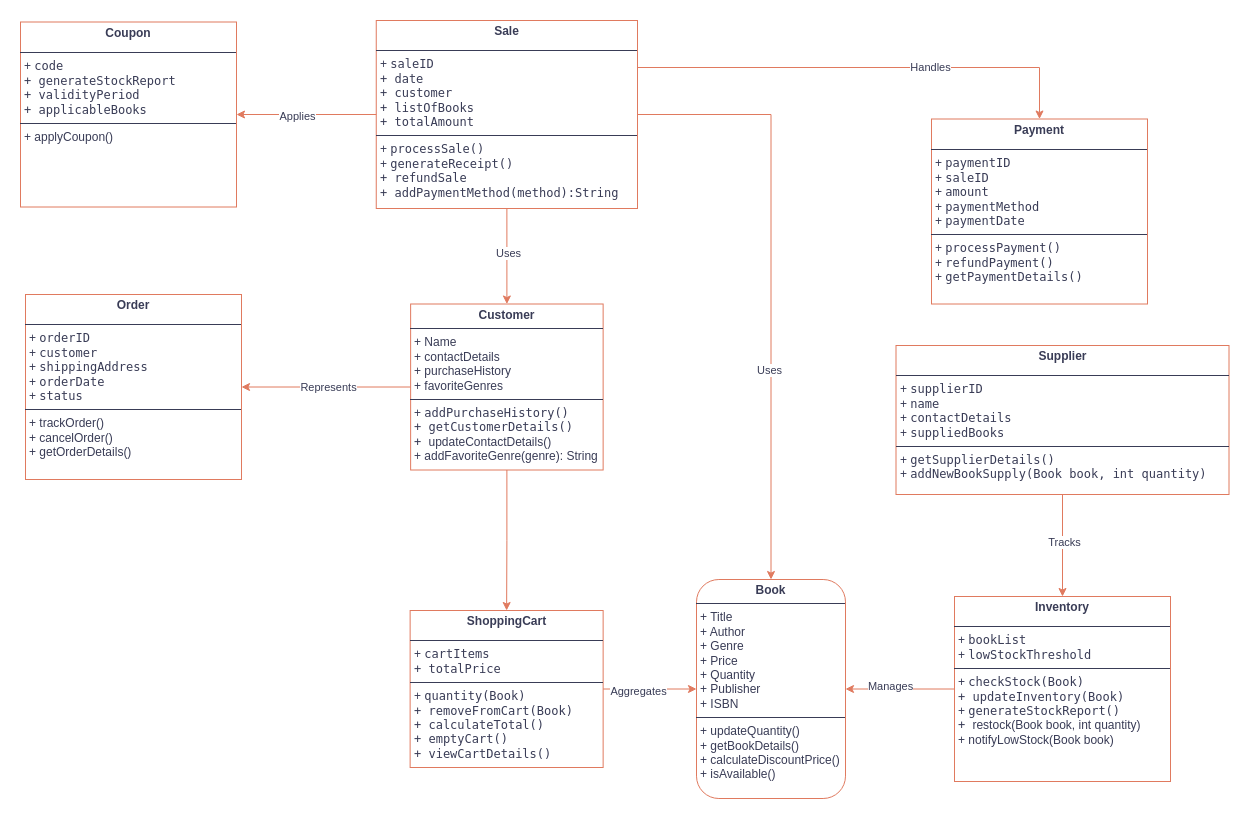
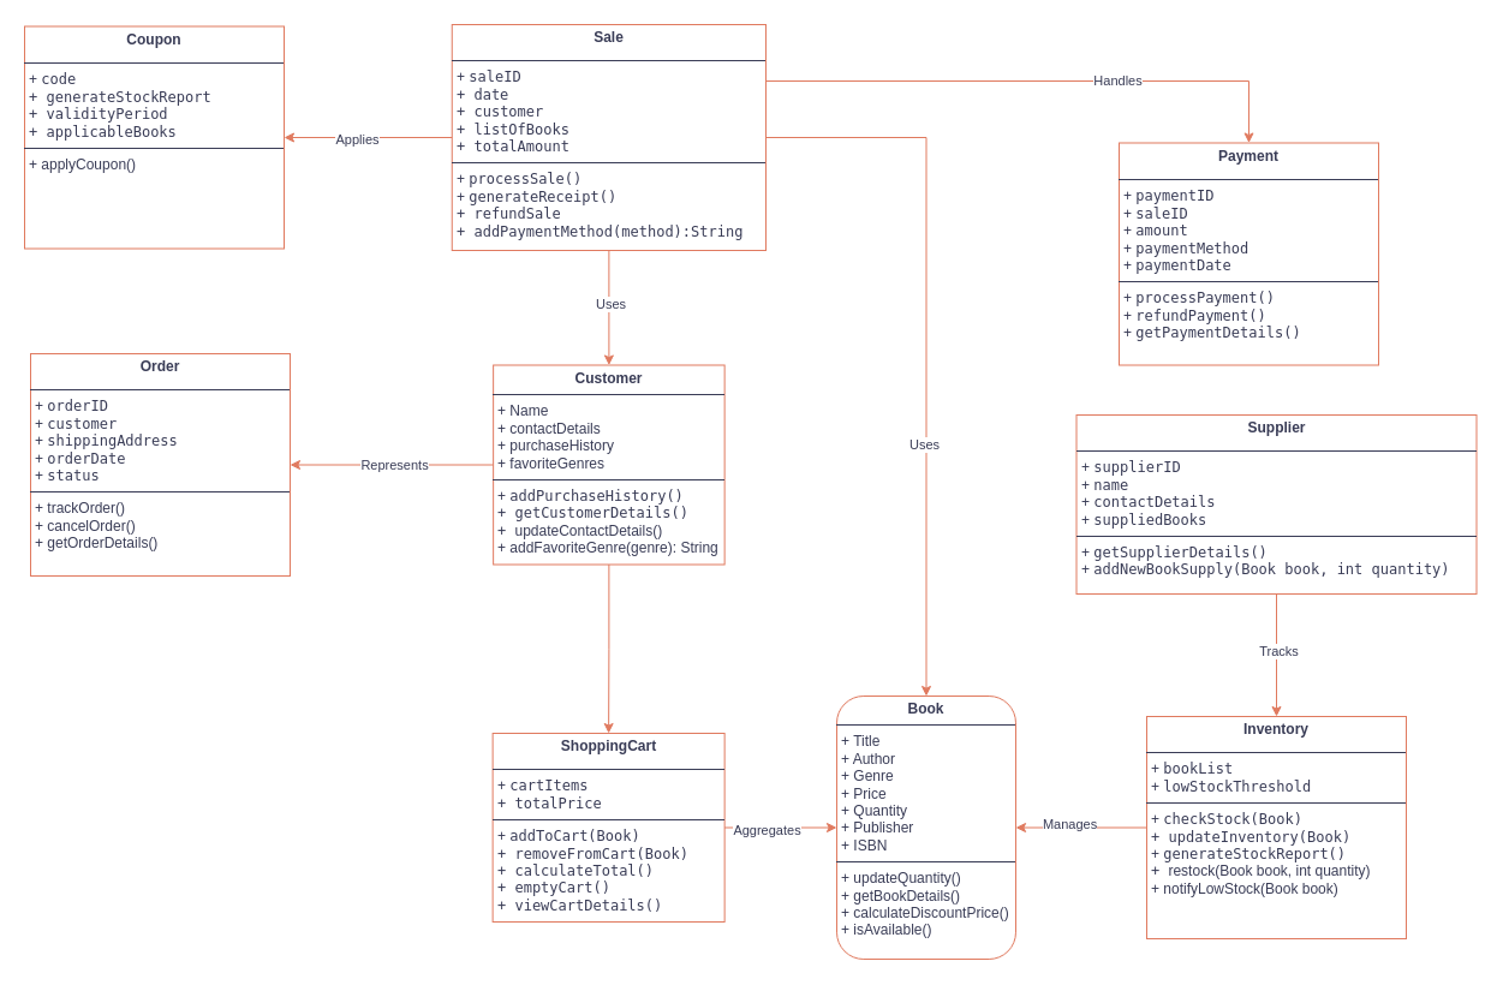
- <mxCell id="12" value="&lt;p style=&quot;margin:0px;margin-top:4px;text-align:center;&quot;&gt;&lt;strong style=&quot;background-color: initial; text-align: left;&quot;&gt;ShoppingCart&lt;/strong&gt;&lt;/p&gt;&lt;ul&gt;&lt;/ul&gt;&lt;hr size=&quot;1&quot; style=&quot;border-style:solid;&quot;&gt;&lt;p style=&quot;margin:0px;margin-left:4px;&quot;&gt;+&amp;nbsp;&lt;code&gt;cartItems&lt;font&gt;&amp;nbsp;&lt;/font&gt;&lt;/code&gt;&lt;/p&gt;&lt;p style=&quot;margin:0px;margin-left:4px;&quot;&gt;&lt;code&gt;&lt;font&gt;+&amp;nbsp;&lt;/font&gt;&lt;/code&gt;&lt;code&gt;totalPrice&lt;/code&gt;&lt;br&gt;&lt;/p&gt;&lt;hr size=&quot;1&quot; style=&quot;border-style:solid;&quot;&gt;&lt;p style=&quot;margin:0px;margin-left:4px;&quot;&gt;+&amp;nbsp;&lt;code style=&quot;background-color: initial;&quot;&gt;quantity(Book)&lt;/code&gt;&lt;/p&gt;&lt;p style=&quot;margin:0px;margin-left:4px;&quot;&gt;&lt;code style=&quot;background-color: initial;&quot;&gt;&lt;font&gt;+&amp;nbsp;&lt;/font&gt;removeFromCart(Book)&lt;/code&gt;&lt;/p&gt;&lt;p style=&quot;margin:0px;margin-left:4px;&quot;&gt;&lt;code style=&quot;background-color: initial;&quot;&gt;+ calculateTotal()&lt;/code&gt;&lt;/p&gt;&lt;p style=&quot;margin:0px;margin-left:4px;&quot;&gt;&lt;code style=&quot;background-color: initial;&quot;&gt;+ emptyCart()&lt;/code&gt;&lt;/p&gt;&lt;p style=&quot;margin:0px;margin-left:4px;&quot;&gt;&lt;font face=&quot;monospace&quot;&gt;+ viewCartDetails()&lt;/font&gt;&lt;/p&gt;" style="verticalAlign=top;align=left;overflow=fill;html=1;whiteSpace=wrap;fillColor=none;fontColor=#393C56;strokeColor=#E07A5F;labelBackgroundColor=none;fontFamily=Helvetica;rounded=0;" vertex="1" parent="1"><mxGeometry x="409.63" y="610" width="193" height="157" as="geometry" /></mxCell>
+ <mxCell id="12" value="&lt;p style=&quot;margin:0px;margin-top:4px;text-align:center;&quot;&gt;&lt;strong style=&quot;background-color: initial; text-align: left;&quot;&gt;ShoppingCart&lt;/strong&gt;&lt;/p&gt;&lt;ul&gt;&lt;/ul&gt;&lt;hr size=&quot;1&quot; style=&quot;border-style:solid;&quot;&gt;&lt;p style=&quot;margin:0px;margin-left:4px;&quot;&gt;+&amp;nbsp;&lt;code&gt;cartItems&lt;font&gt;&amp;nbsp;&lt;/font&gt;&lt;/code&gt;&lt;/p&gt;&lt;p style=&quot;margin:0px;margin-left:4px;&quot;&gt;&lt;code&gt;&lt;font&gt;+&amp;nbsp;&lt;/font&gt;&lt;/code&gt;&lt;code&gt;totalPrice&lt;/code&gt;&lt;br&gt;&lt;/p&gt;&lt;hr size=&quot;1&quot; style=&quot;border-style:solid;&quot;&gt;&lt;p style=&quot;margin:0px;margin-left:4px;&quot;&gt;+&amp;nbsp;&lt;code style=&quot;background-color: initial;&quot;&gt;addToCart(Book)&lt;/code&gt;&lt;/p&gt;&lt;p style=&quot;margin:0px;margin-left:4px;&quot;&gt;&lt;code style=&quot;background-color: initial;&quot;&gt;&lt;font&gt;+&amp;nbsp;&lt;/font&gt;removeFromCart(Book)&lt;/code&gt;&lt;/p&gt;&lt;p style=&quot;margin:0px;margin-left:4px;&quot;&gt;&lt;code style=&quot;background-color: initial;&quot;&gt;+ calculateTotal()&lt;/code&gt;&lt;/p&gt;&lt;p style=&quot;margin:0px;margin-left:4px;&quot;&gt;&lt;code style=&quot;background-color: initial;&quot;&gt;+ emptyCart()&lt;/code&gt;&lt;/p&gt;&lt;p style=&quot;margin:0px;margin-left:4px;&quot;&gt;&lt;font face=&quot;monospace&quot;&gt;+ viewCartDetails()&lt;/font&gt;&lt;/p&gt;" style="verticalAlign=top;align=left;overflow=fill;html=1;whiteSpace=wrap;fillColor=none;fontColor=#393C56;strokeColor=#E07A5F;labelBackgroundColor=none;fontFamily=Helvetica;rounded=0;" vertex="1" parent="1"><mxGeometry x="409.63" y="610" width="193" height="157" as="geometry" /></mxCell>
